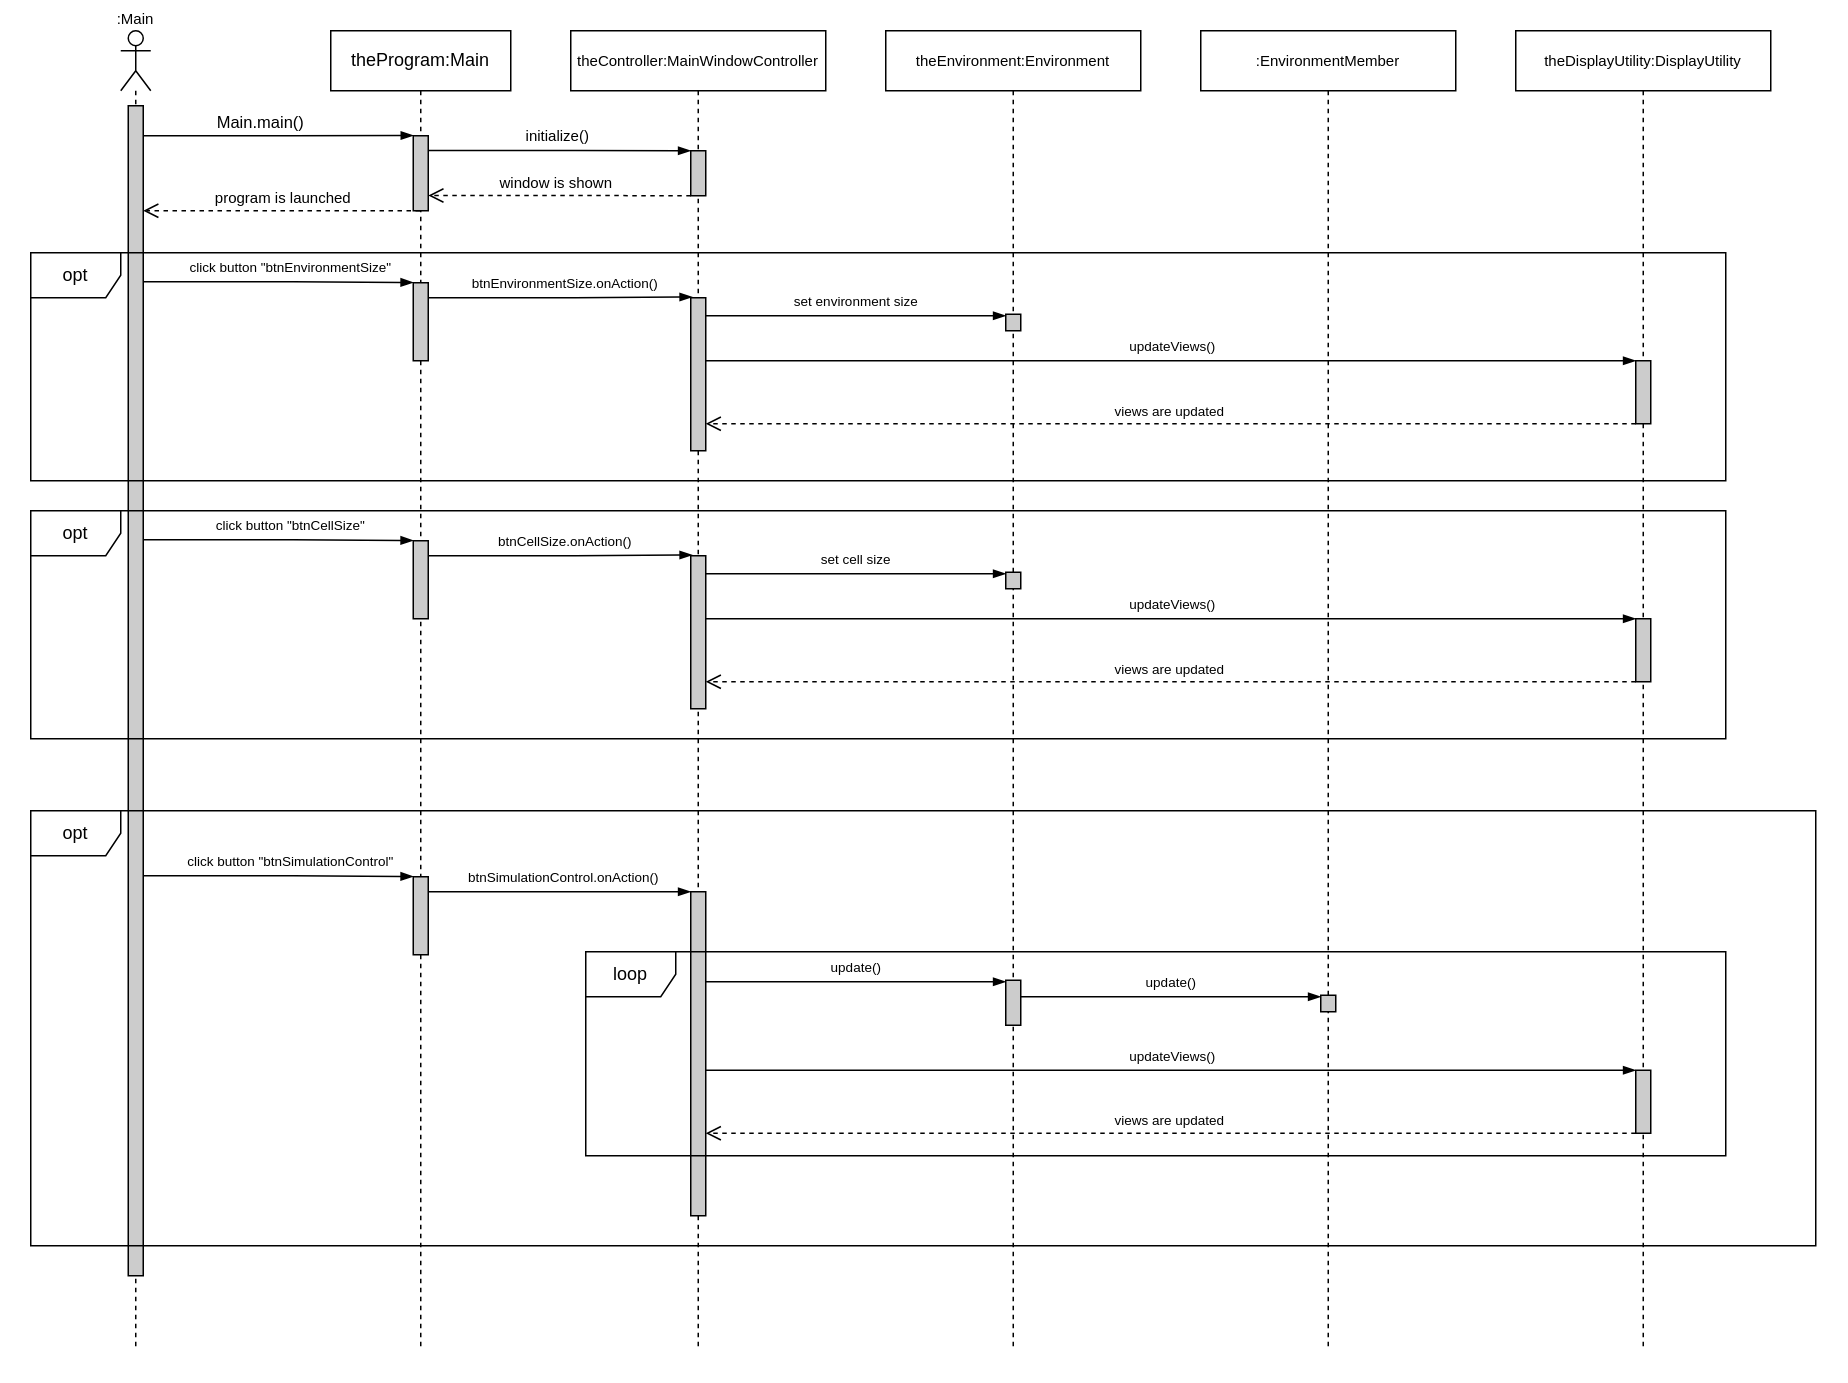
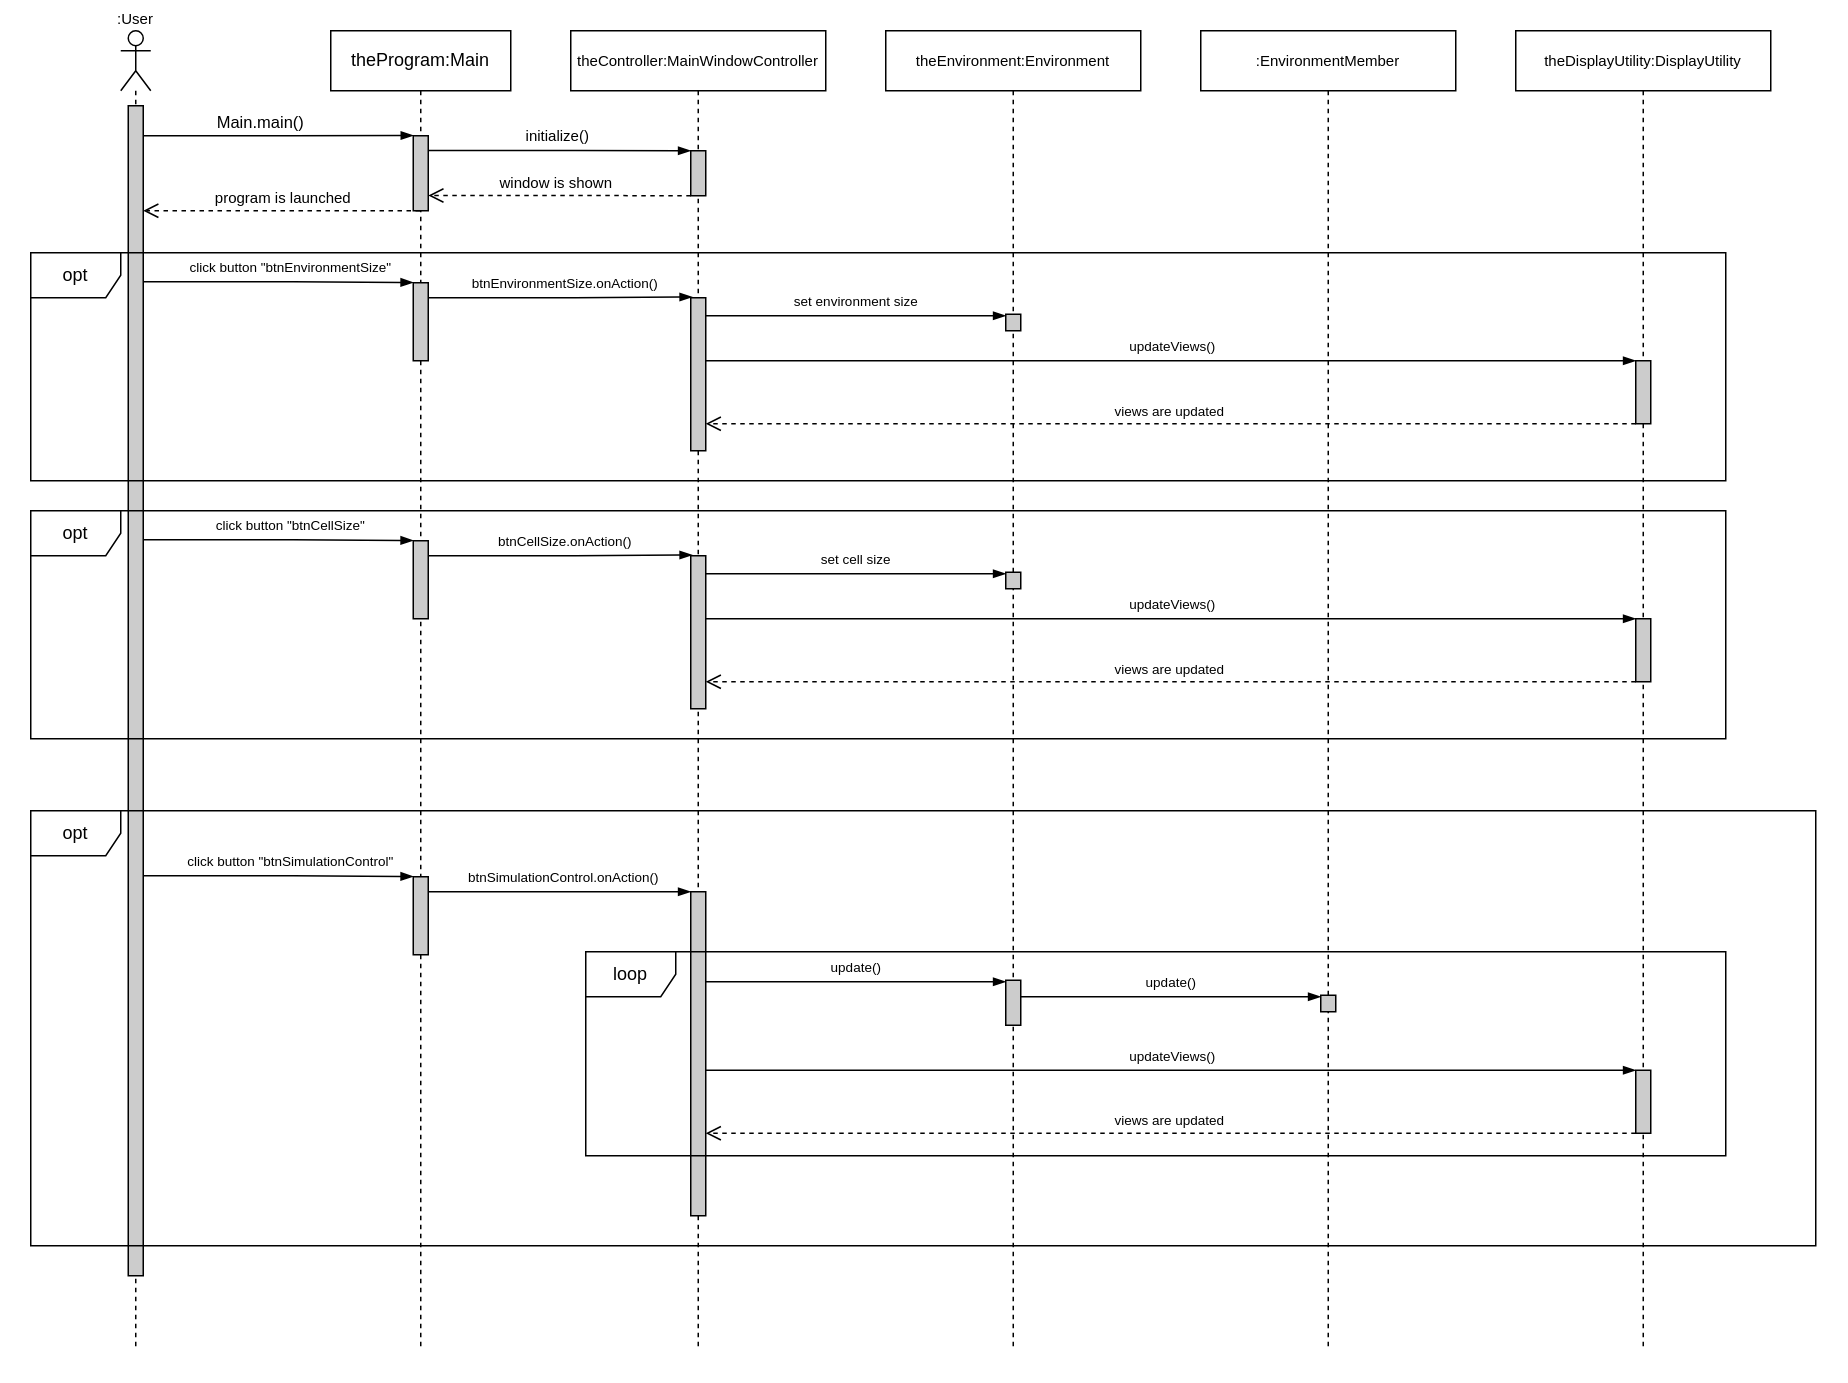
- <mxCell id="29" value=":Main" style="shape=umlLifeline;participant=umlActor;perimeter=lifelinePerimeter;whiteSpace=wrap;html=1;container=1;collapsible=0;recursiveResize=0;verticalAlign=top;spacingTop=-20;outlineConnect=0;fontSize=10;strokeColor=#000000;fillColor=none;" vertex="1" parent="1"><mxGeometry x="80" y="20" width="20" height="880" as="geometry" /></mxCell>
+ <mxCell id="29" value=":User" style="shape=umlLifeline;participant=umlActor;perimeter=lifelinePerimeter;whiteSpace=wrap;html=1;container=1;collapsible=0;recursiveResize=0;verticalAlign=top;spacingTop=-20;outlineConnect=0;fontSize=10;strokeColor=#000000;fillColor=none;" vertex="1" parent="1"><mxGeometry x="80" y="20" width="20" height="880" as="geometry" /></mxCell>
